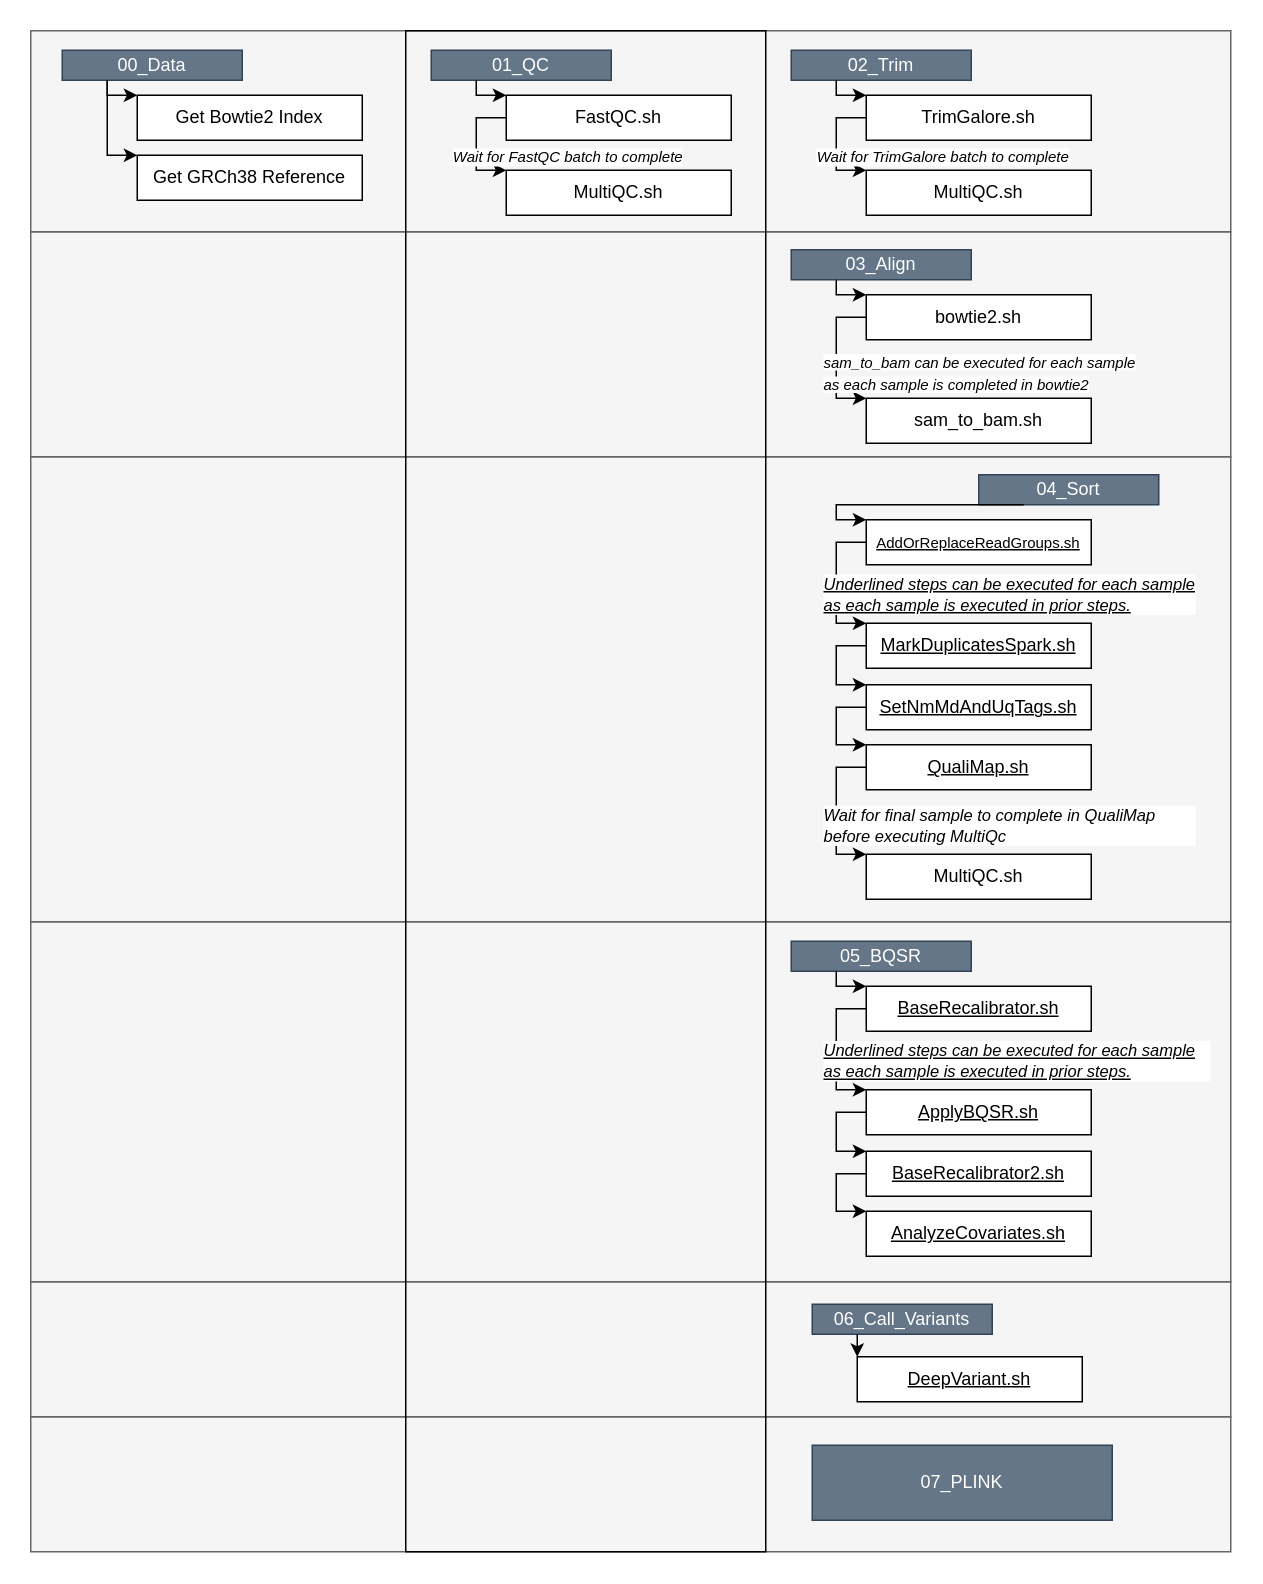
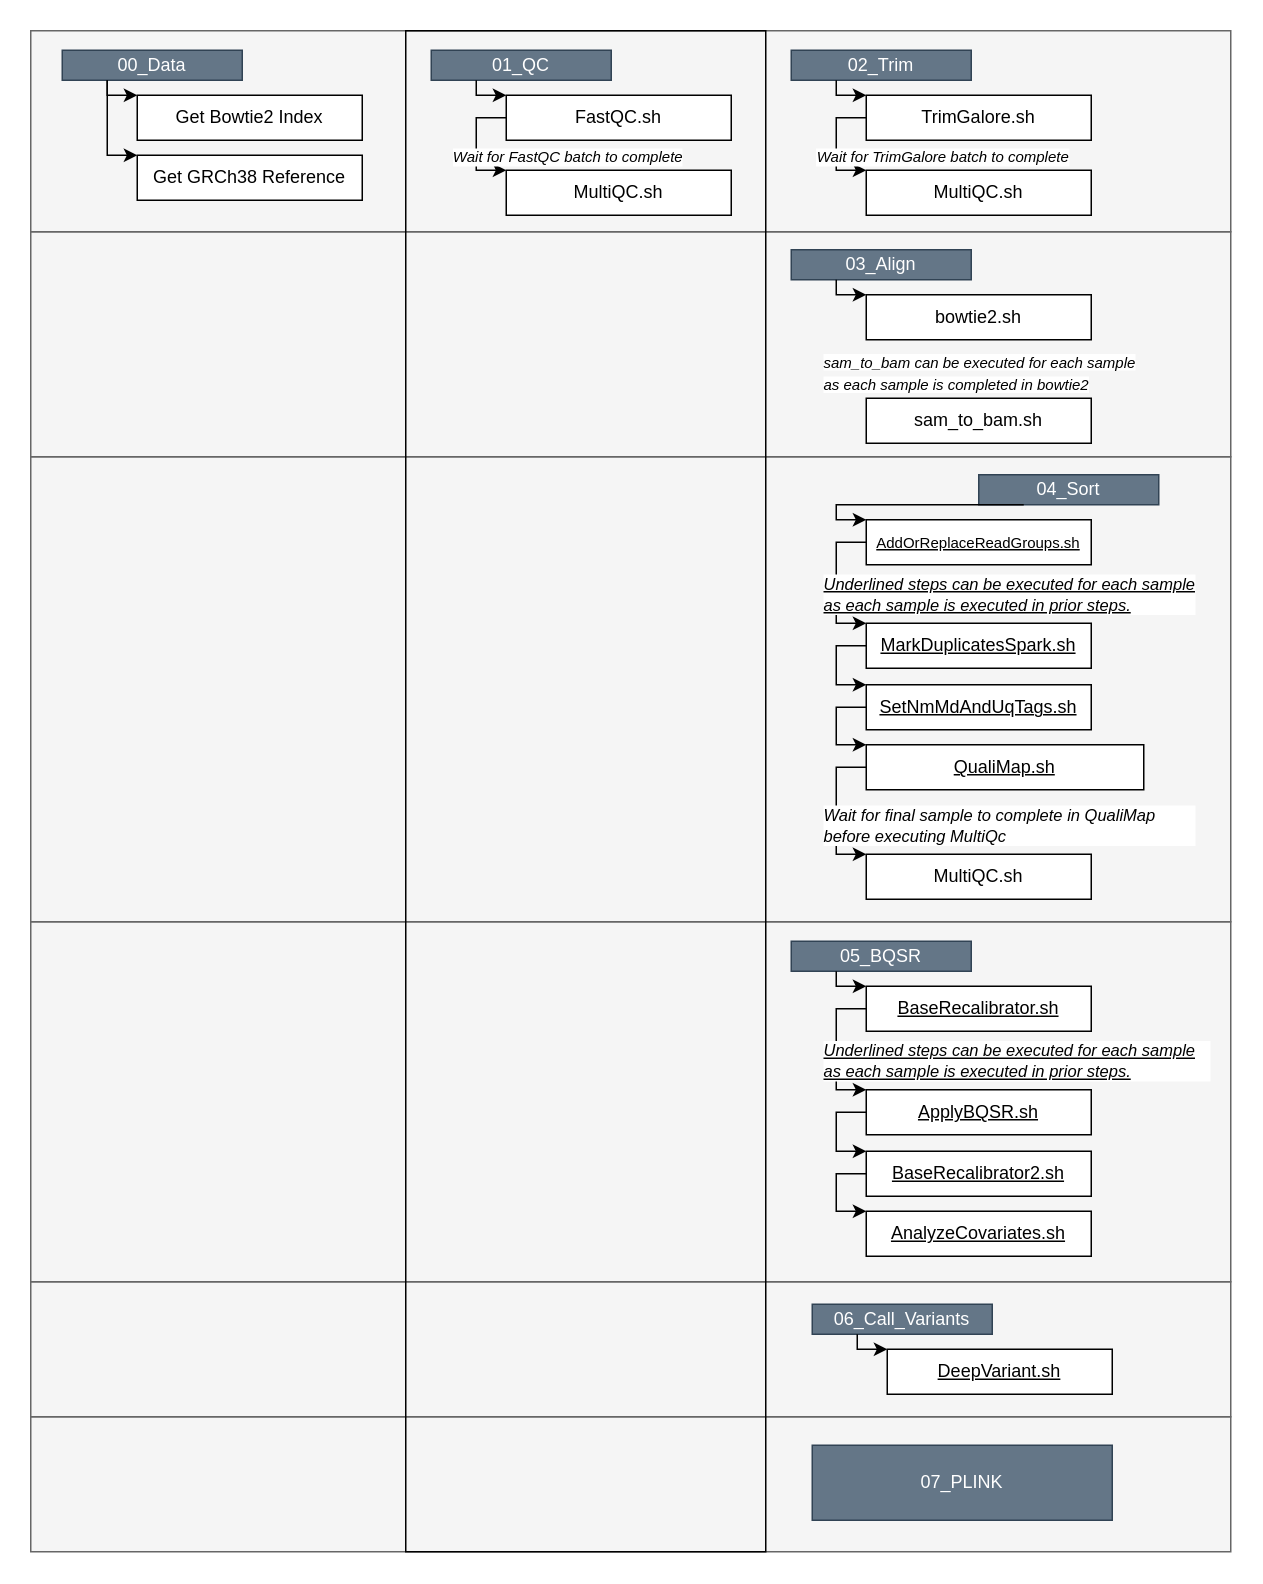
- <mxCell id="30" style="edgeStyle=orthogonalEdgeStyle;rounded=0;orthogonalLoop=1;jettySize=auto;html=1;exitX=0;exitY=0.5;exitDx=0;exitDy=0;entryX=0;entryY=0;entryDx=0;entryDy=0;" edge="1" parent="1" source="27" target="29"><mxGeometry relative="1" as="geometry"><Array as="points"><mxPoint x="557" y="211" /><mxPoint x="557" y="265" /></Array></mxGeometry></mxCell>
- <mxCell id="40" value="QualiMap.sh" style="rounded=0;whiteSpace=wrap;html=1;fontStyle=4" vertex="1" parent="1"><mxGeometry x="577" y="496" width="150" height="30" as="geometry" /></mxCell>
+ <mxCell id="40" value="QualiMap.sh" style="rounded=0;whiteSpace=wrap;html=1;fontStyle=4" vertex="1" parent="1"><mxGeometry x="577" y="496" width="185" height="30" as="geometry" /></mxCell>
- <mxCell id="56" value="DeepVariant.sh" style="rounded=0;whiteSpace=wrap;html=1;fontSize=12;fontColor=default;fontStyle=4" vertex="1" parent="1"><mxGeometry x="571" y="904" width="150" height="30" as="geometry" /></mxCell>
+ <mxCell id="56" value="DeepVariant.sh" style="rounded=0;whiteSpace=wrap;html=1;fontSize=12;fontColor=default;fontStyle=4" vertex="1" parent="1"><mxGeometry x="591" y="899" width="150" height="30" as="geometry" /></mxCell>
